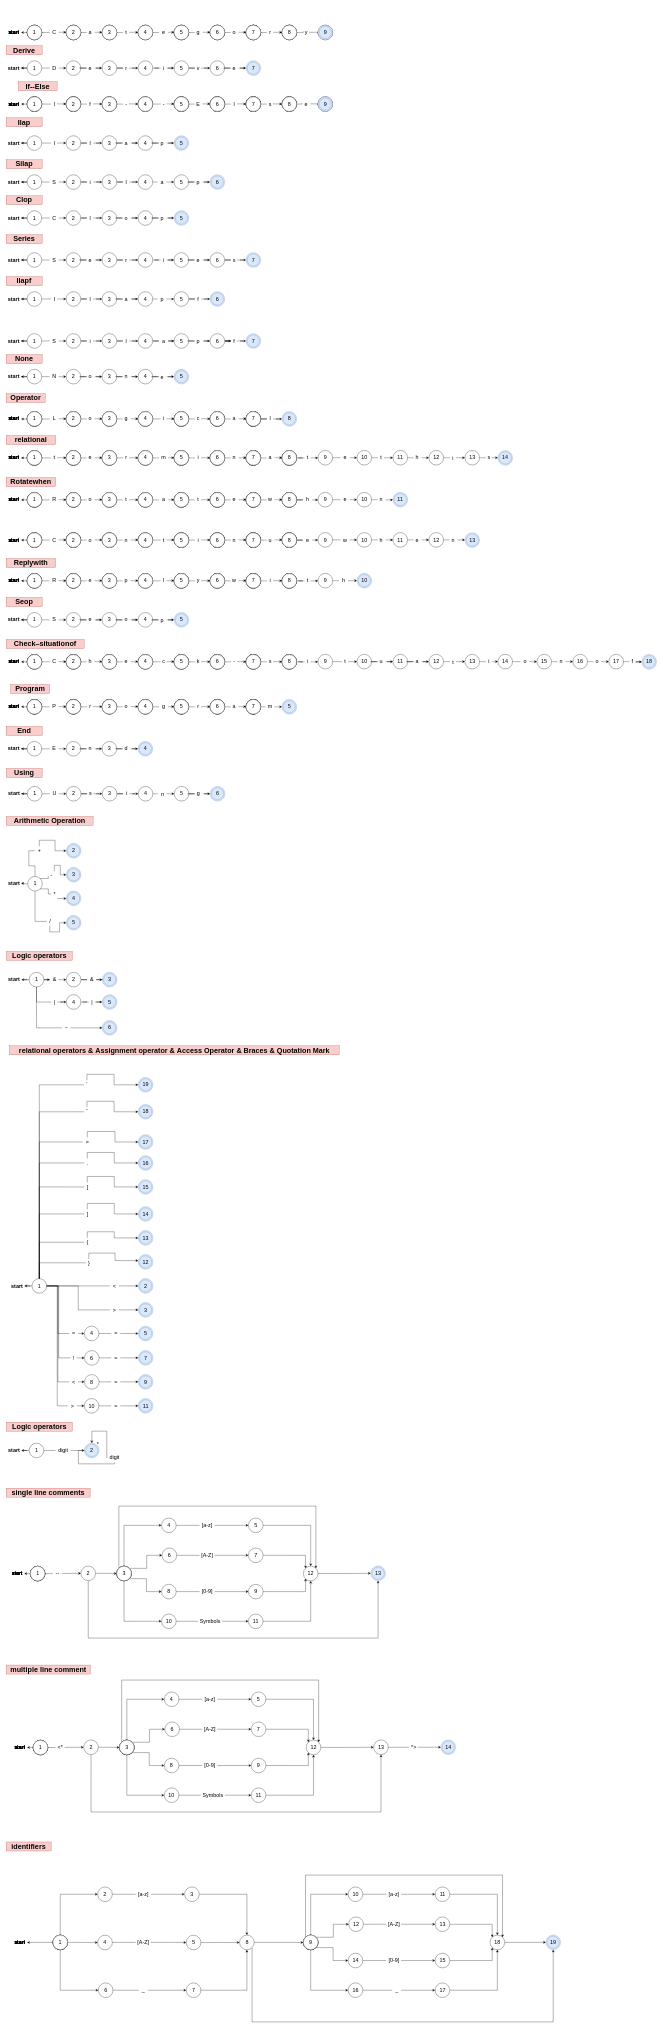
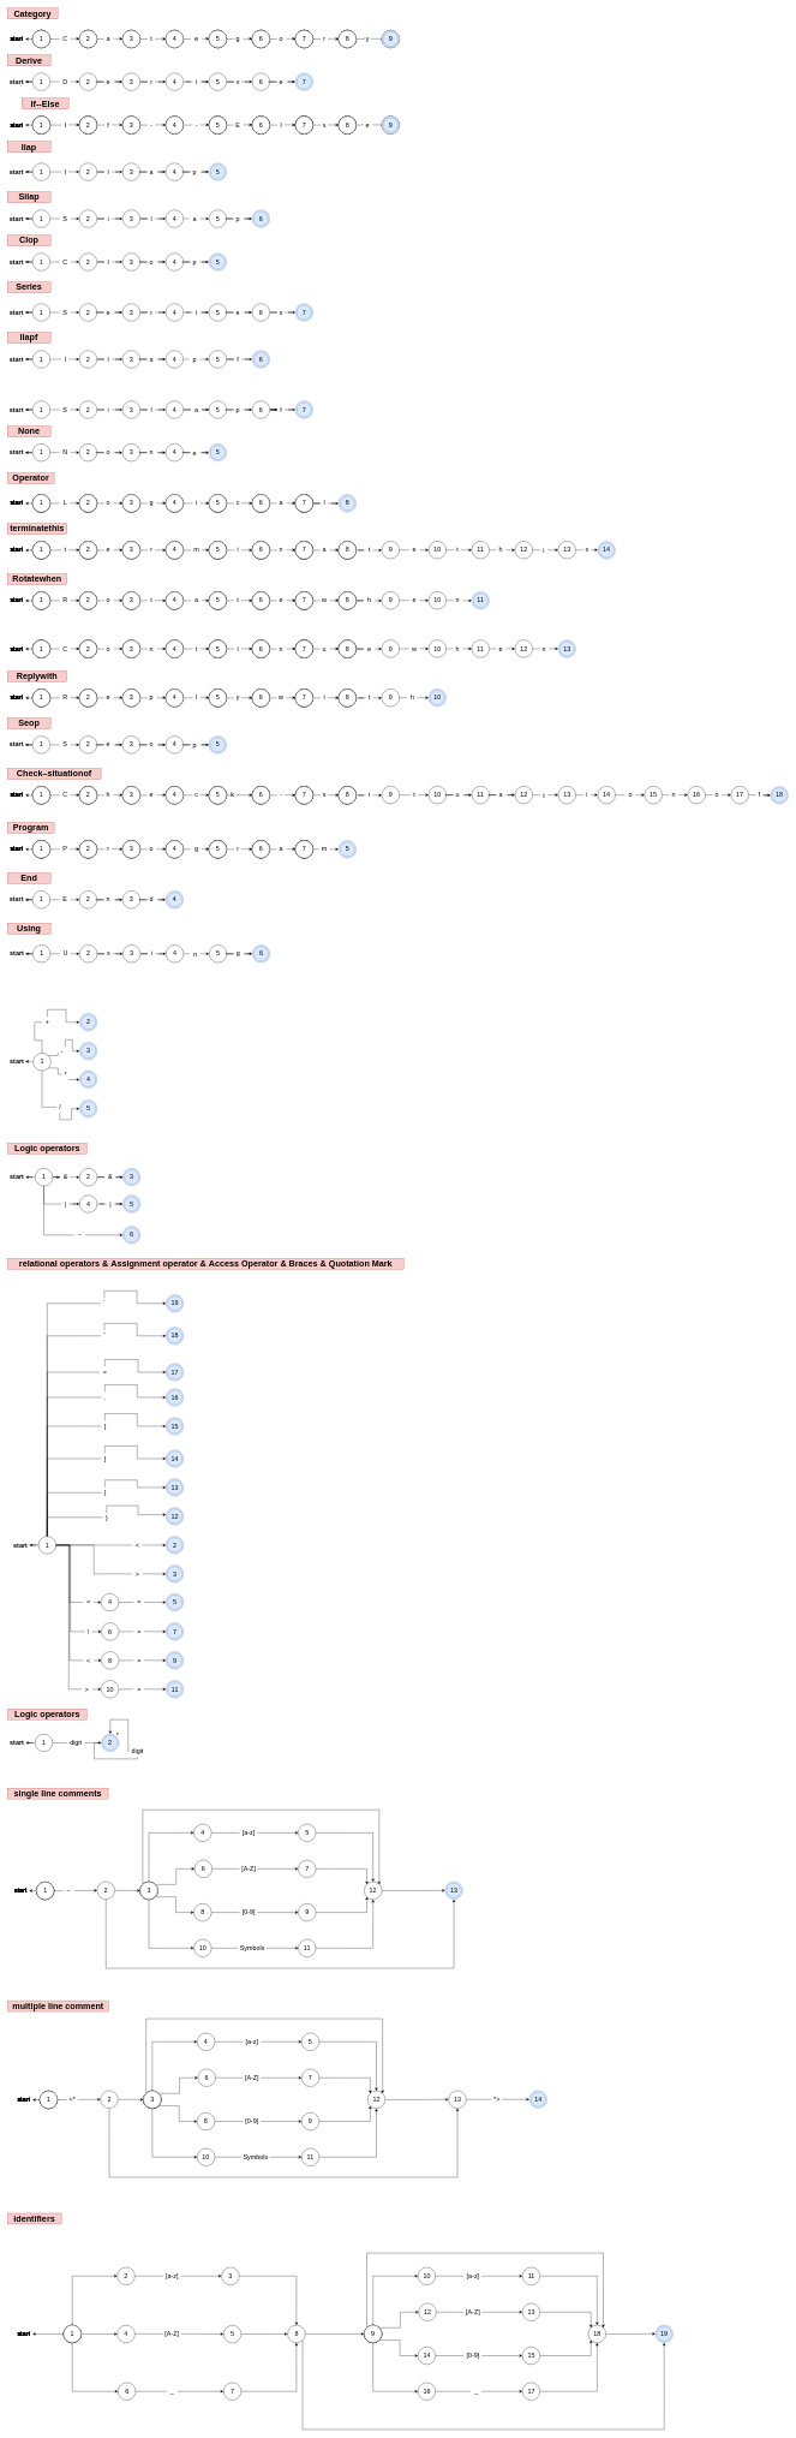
+ <mxCell id="2" value="&lt;font style=&quot;font-size: 24px;&quot;&gt;&lt;b style=&quot;&quot;&gt;Category&lt;/b&gt;&lt;/font&gt;" style="text;html=1;strokeColor=#b85450;fillColor=#f8cecc;align=center;verticalAlign=middle;whiteSpace=wrap;rounded=0;" parent="1" vertex="1"><mxGeometry width="140" height="30" as="geometry" x="20" y="20" /></mxCell>
- <mxCell id="406" value="&lt;span style=&quot;font-size: 24px;&quot;&gt;&lt;b&gt;relational&lt;/b&gt;&lt;/span&gt;" style="text;html=1;strokeColor=#b85450;fillColor=#f8cecc;align=center;verticalAlign=middle;whiteSpace=wrap;rounded=0;" parent="1" vertex="1"><mxGeometry y="1450" width="165" height="30" as="geometry" x="20" /></mxCell>
+ <mxCell id="406" value="&lt;span style=&quot;font-size: 24px;&quot;&gt;&lt;b&gt;terminatethis&lt;/b&gt;&lt;/span&gt;" style="text;html=1;strokeColor=#b85450;fillColor=#f8cecc;align=center;verticalAlign=middle;whiteSpace=wrap;rounded=0;" parent="1" vertex="1"><mxGeometry y="1450" width="165" height="30" as="geometry" x="20" /></mxCell>
- <mxCell id="787" value="k" style="text;html=1;align=center;verticalAlign=middle;resizable=0;points=[];autosize=1;strokeColor=none;fillColor=none;fontSize=18;" parent="1" vertex="1"><mxGeometry x="650" y="2188.75" width="20" height="30" as="geometry" /></mxCell>
+ <mxCell id="787" value="k" style="text;html=1;align=center;verticalAlign=middle;resizable=0;points=[];autosize=1;strokeColor=none;fillColor=none;fontSize=18;" parent="1" vertex="1"><mxGeometry x="635" y="2188.75" width="20" height="30" as="geometry" /></mxCell>
- <mxCell id="869" value="&lt;span style=&quot;font-size: 24px;&quot;&gt;&lt;b&gt;Program&lt;/b&gt;&lt;/span&gt;" style="text;html=1;strokeColor=#b85450;fillColor=#f8cecc;align=center;verticalAlign=middle;whiteSpace=wrap;rounded=0;" parent="1" vertex="1"><mxGeometry x="35" y="2280" width="130" height="30" as="geometry" /></mxCell>
+ <mxCell id="869" value="&lt;span style=&quot;font-size: 24px;&quot;&gt;&lt;b&gt;Program&lt;/b&gt;&lt;/span&gt;" style="text;html=1;strokeColor=#b85450;fillColor=#f8cecc;align=center;verticalAlign=middle;whiteSpace=wrap;rounded=0;" parent="1" vertex="1"><mxGeometry y="2280" width="130" height="30" as="geometry" x="20" /></mxCell>
- <mxCell id="956" value="&lt;span style=&quot;font-size: 24px;&quot;&gt;&lt;b&gt;Arithmetic Operation&lt;/b&gt;&lt;/span&gt;" style="text;html=1;strokeColor=#b85450;fillColor=#f8cecc;align=center;verticalAlign=middle;whiteSpace=wrap;rounded=0;" parent="1" vertex="1"><mxGeometry y="2720" width="290" height="30" as="geometry" x="20" /></mxCell>
- <mxCell id="993" value="&lt;span style=&quot;font-size: 24px;&quot;&gt;&lt;b&gt;relational operators &amp;amp;&amp;nbsp;Assignment operator &amp;amp;&amp;nbsp;Access Operator &amp;amp;&amp;nbsp;Braces &amp;amp;&amp;nbsp;Quotation Mark&lt;/b&gt;&lt;/span&gt;" style="text;html=1;strokeColor=#b85450;fillColor=#f8cecc;align=center;verticalAlign=middle;whiteSpace=wrap;rounded=0;" parent="1" vertex="1"><mxGeometry x="30.63" y="3485" width="1100" height="30" as="geometry" /></mxCell>
+ <mxCell id="993" value="&lt;span style=&quot;font-size: 24px;&quot;&gt;&lt;b&gt;relational operators &amp;amp;&amp;nbsp;Assignment operator &amp;amp;&amp;nbsp;Access Operator &amp;amp;&amp;nbsp;Braces &amp;amp;&amp;nbsp;Quotation Mark&lt;/b&gt;&lt;/span&gt;" style="text;html=1;strokeColor=#b85450;fillColor=#f8cecc;align=center;verticalAlign=middle;whiteSpace=wrap;rounded=0;" parent="1" vertex="1"><mxGeometry x="20.63" y="3490" width="1100" height="30" as="geometry" /></mxCell>
